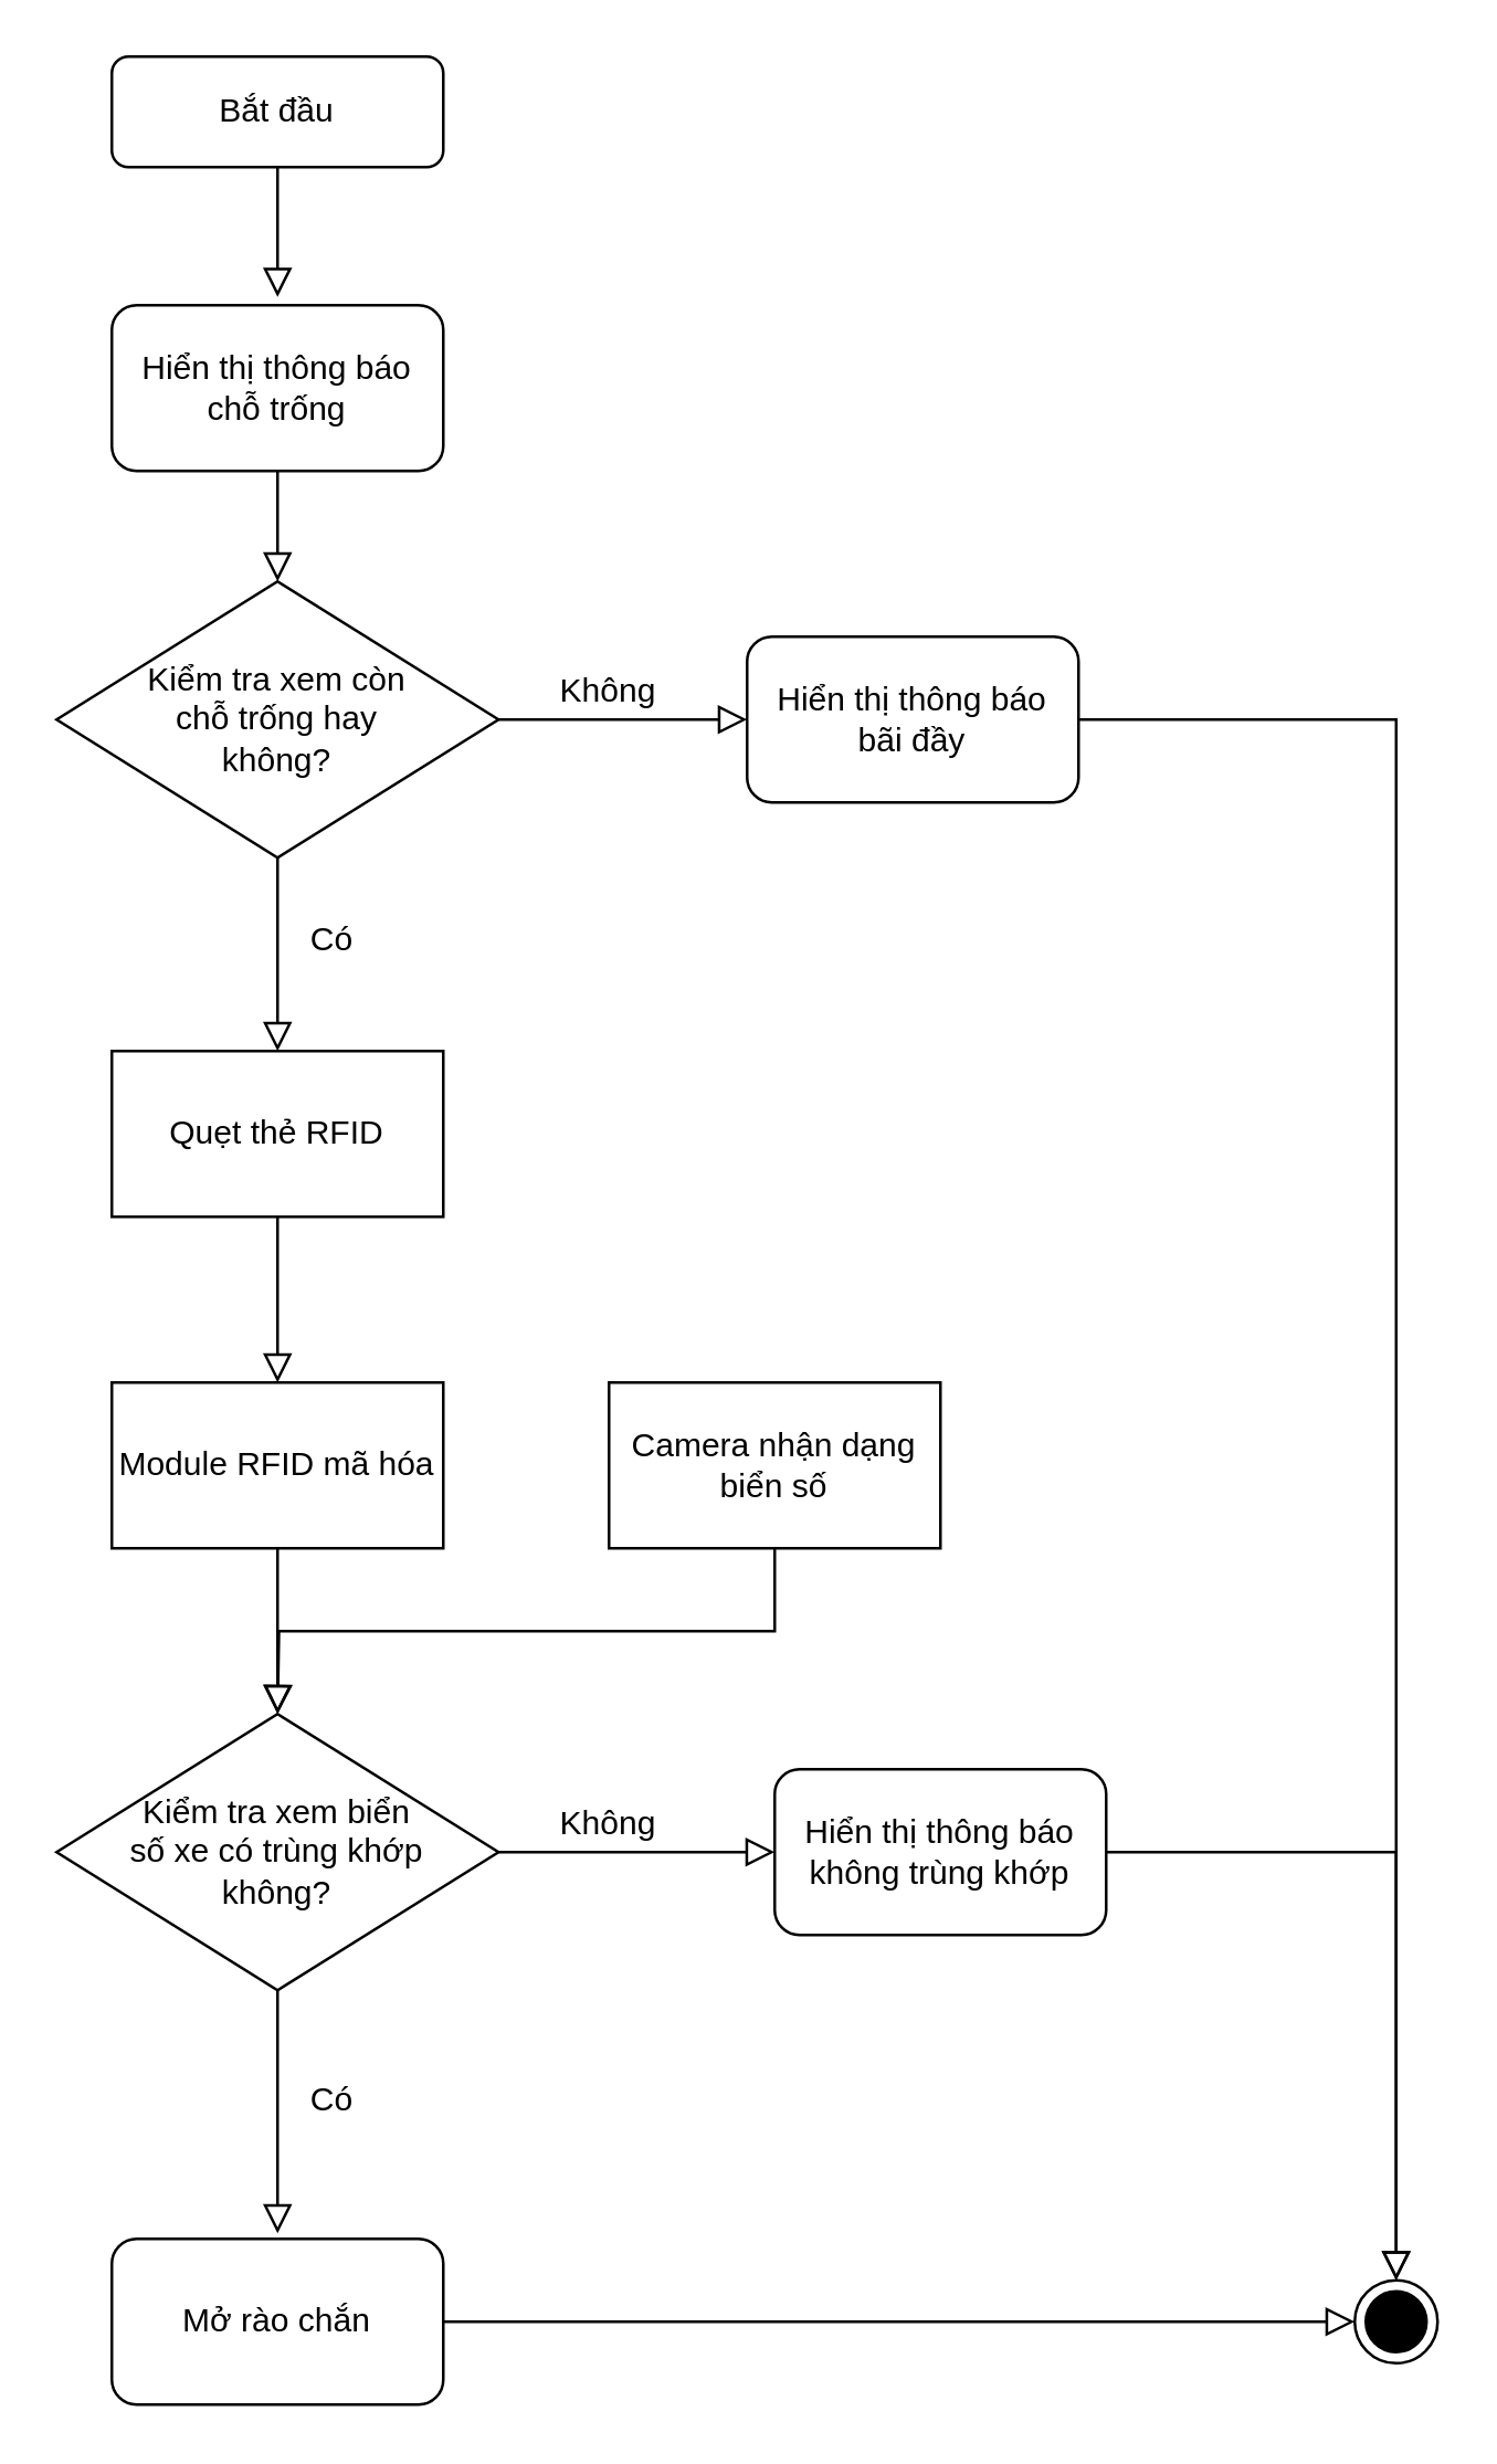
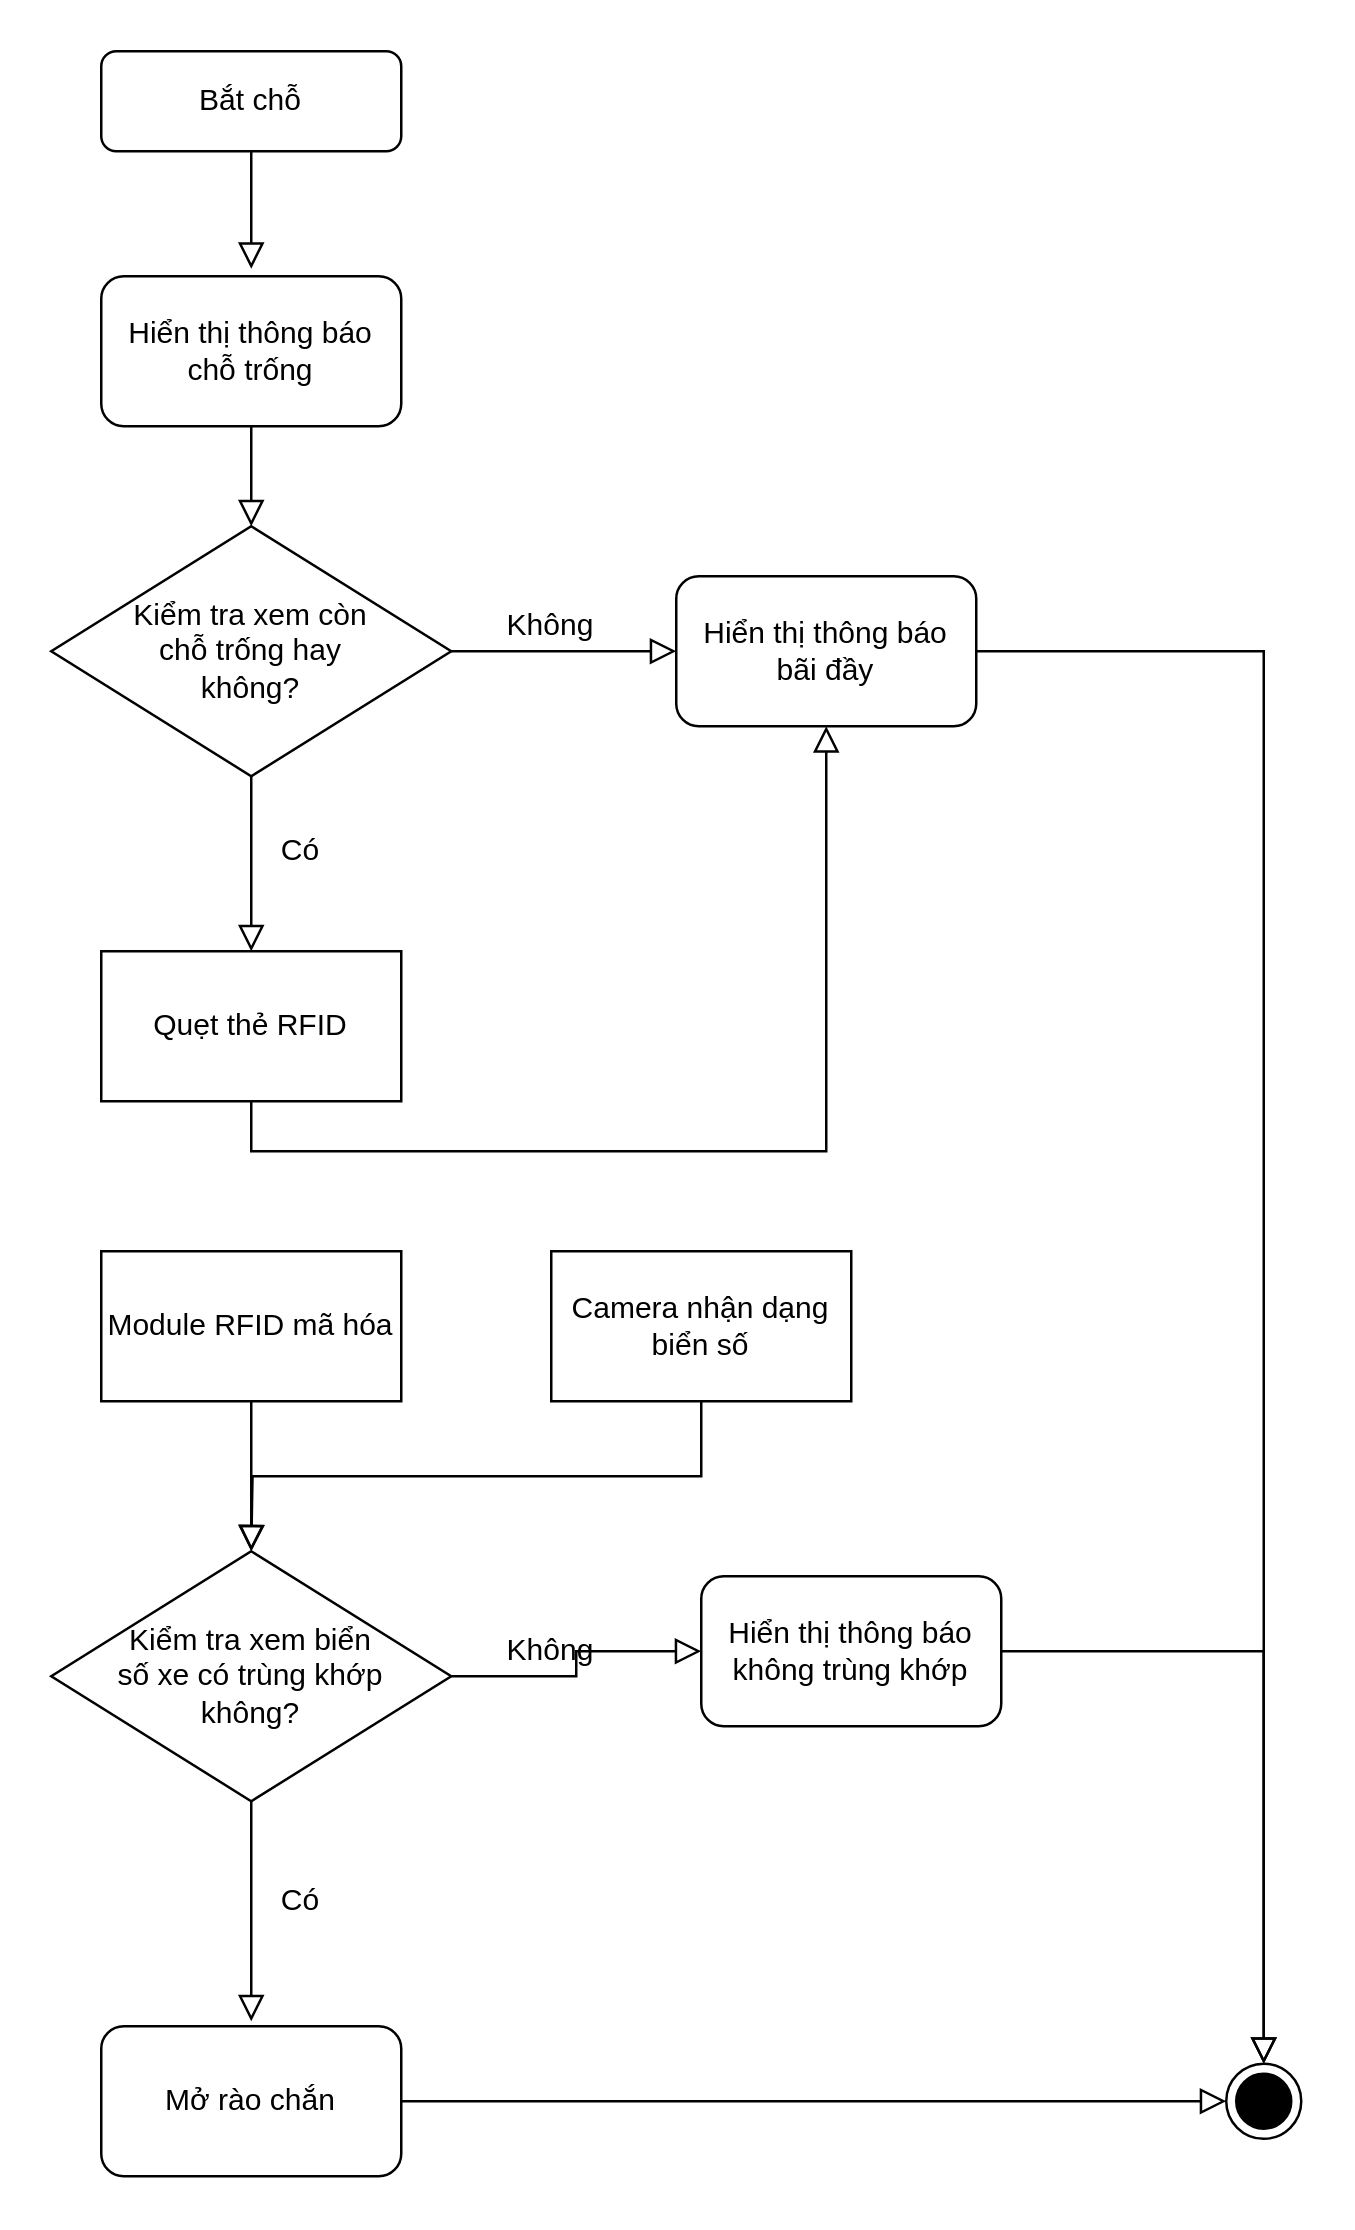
- <mxCell id="3" value="Bắt đầu" style="rounded=1;whiteSpace=wrap;html=1;fontSize=12;glass=0;strokeWidth=1;shadow=0;" parent="1" vertex="1"><mxGeometry x="40" y="20" width="120" height="40" as="geometry" /></mxCell>
+ <mxCell id="3" value="Bắt chỗ" style="rounded=1;whiteSpace=wrap;html=1;fontSize=12;glass=0;strokeWidth=1;shadow=0;" parent="1" vertex="1"><mxGeometry x="40" y="20" width="120" height="40" as="geometry" /></mxCell>
- <mxCell id="6" value="" style="rounded=0;html=1;jettySize=auto;orthogonalLoop=1;fontSize=11;endArrow=block;endFill=0;endSize=8;strokeWidth=1;shadow=0;labelBackgroundColor=none;edgeStyle=orthogonalEdgeStyle;entryX=0.5;entryY=0;entryDx=0;entryDy=0;exitX=0.5;exitY=1;exitDx=0;exitDy=0;" edge="1" parent="1" source="4" target="5"><mxGeometry relative="1" as="geometry"><mxPoint x="110" y="390" as="sourcePoint" /><mxPoint x="110" y="460" as="targetPoint" /></mxGeometry></mxCell>
+ <mxCell id="6" value="" style="rounded=0;html=1;jettySize=auto;orthogonalLoop=1;fontSize=11;endArrow=block;endFill=0;endSize=8;strokeWidth=1;shadow=0;labelBackgroundColor=none;edgeStyle=orthogonalEdgeStyle;exitX=0.5;exitY=1;exitDx=0;exitDy=0;" edge="1" parent="1" source="4" target="11"><mxGeometry relative="1" as="geometry"><mxPoint x="110" y="390" as="sourcePoint" /><mxPoint x="110" y="460" as="targetPoint" /></mxGeometry></mxCell>
- <mxCell id="25" value="Hiển thị thông báo&lt;br&gt;không trùng khớp" style="rounded=1;whiteSpace=wrap;html=1;" vertex="1" parent="1"><mxGeometry x="280" y="640" width="120" height="60" as="geometry" /></mxCell>
+ <mxCell id="25" value="Hiển thị thông báo&lt;br&gt;không trùng khớp" style="rounded=1;whiteSpace=wrap;html=1;" vertex="1" parent="1"><mxGeometry x="280" y="630" width="120" height="60" as="geometry" /></mxCell>
